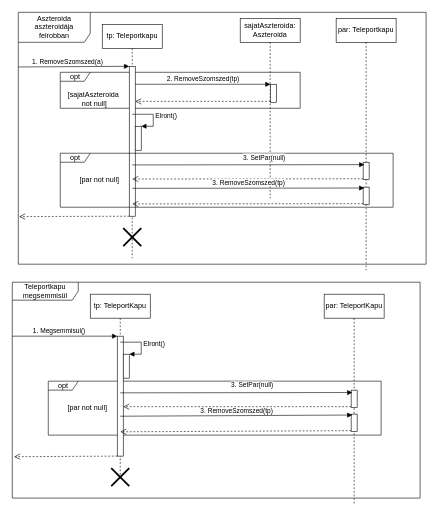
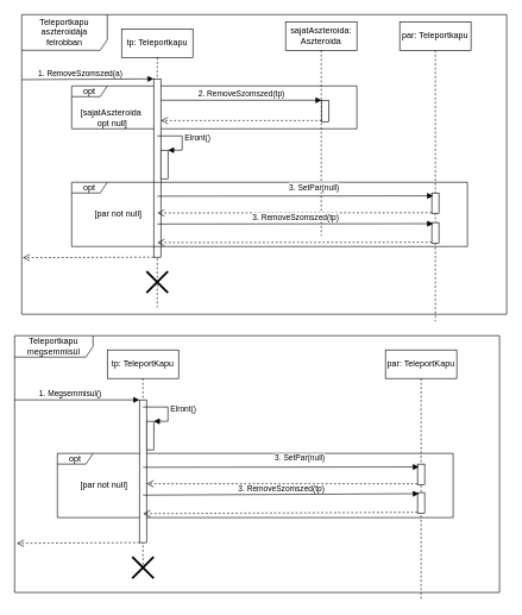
- <mxCell id="3" value="Aszteroida aszteroidája felrobban" style="shape=umlFrame;whiteSpace=wrap;html=1;width=120;height=50;" parent="1" vertex="1"><mxGeometry x="30" y="20" width="680" height="420" as="geometry" /></mxCell>
+ <mxCell id="3" value="Teleportkapu aszteroidája felrobban" style="shape=umlFrame;whiteSpace=wrap;html=1;width=120;height=50;" parent="1" vertex="1"><mxGeometry x="30" y="20" width="680" height="420" as="geometry" /></mxCell>
- <mxCell id="22" value="[sajatAszteroida&lt;br&gt;&amp;nbsp;not null]" style="text;html=1;align=center;verticalAlign=middle;resizable=0;points=[];autosize=1;" parent="1" vertex="1"><mxGeometry x="105" y="150" width="100" height="30" as="geometry" /></mxCell>
+ <mxCell id="22" value="[sajatAszteroida&lt;br&gt;&amp;nbsp;opt null]" style="text;html=1;align=center;verticalAlign=middle;resizable=0;points=[];autosize=1;" parent="1" vertex="1"><mxGeometry x="105" y="150" width="100" height="30" as="geometry" /></mxCell>
